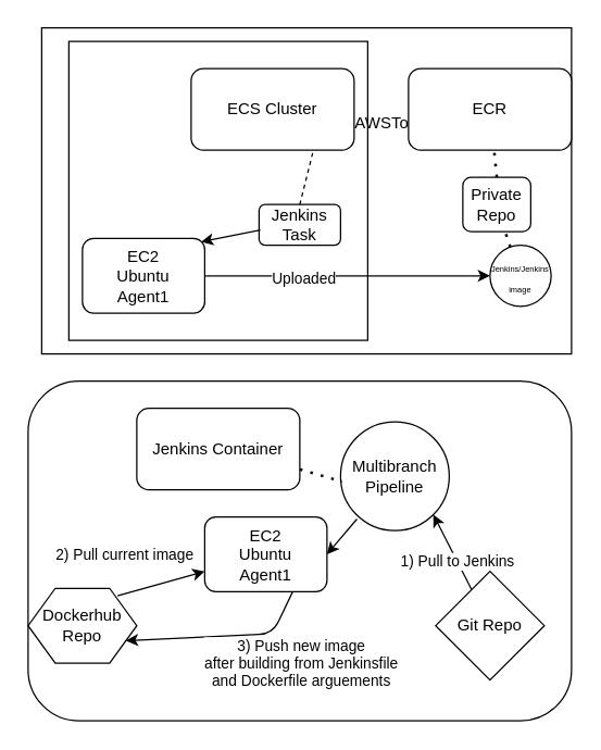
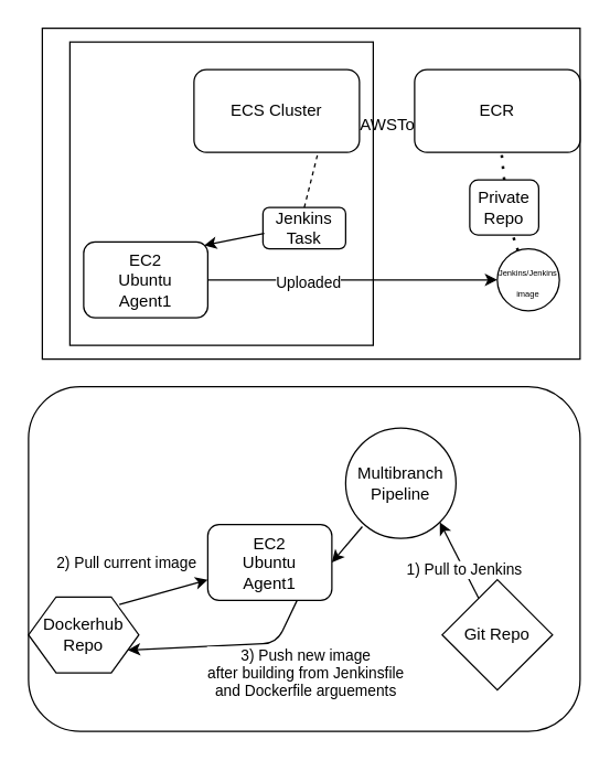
- <mxCell id="18" value="Jenkins Container" style="rounded=1;whiteSpace=wrap;html=1;fillColor=none;" vertex="1" parent="1"><mxGeometry x="100" y="300" width="120" height="60" as="geometry" /></mxCell>
- <mxCell id="20" value="" style="endArrow=none;dashed=1;html=1;dashPattern=1 3;strokeWidth=2;entryX=0.014;entryY=0.549;entryDx=0;entryDy=0;entryPerimeter=0;exitX=1;exitY=0.75;exitDx=0;exitDy=0;" edge="1" parent="1" source="18" target="19"><mxGeometry width="50" height="50" relative="1" as="geometry"><mxPoint x="200" y="390" as="sourcePoint" /><mxPoint x="245" y="355" as="targetPoint" /></mxGeometry></mxCell>
